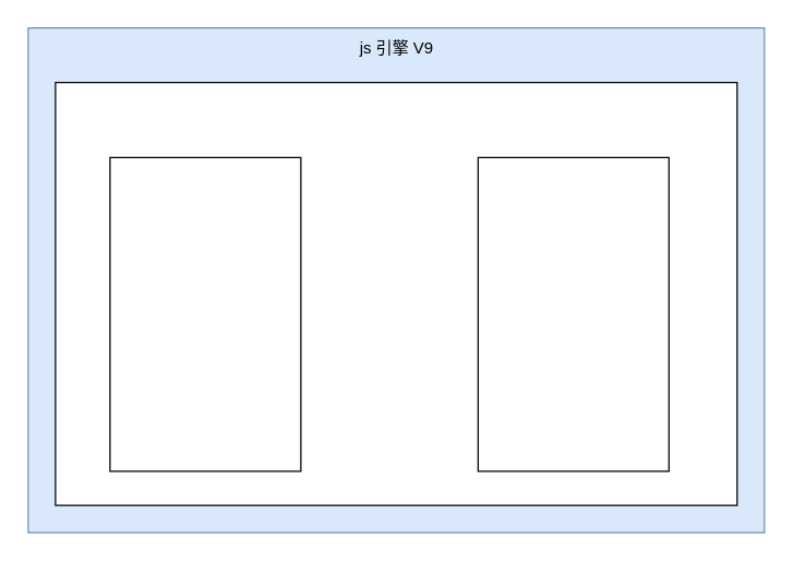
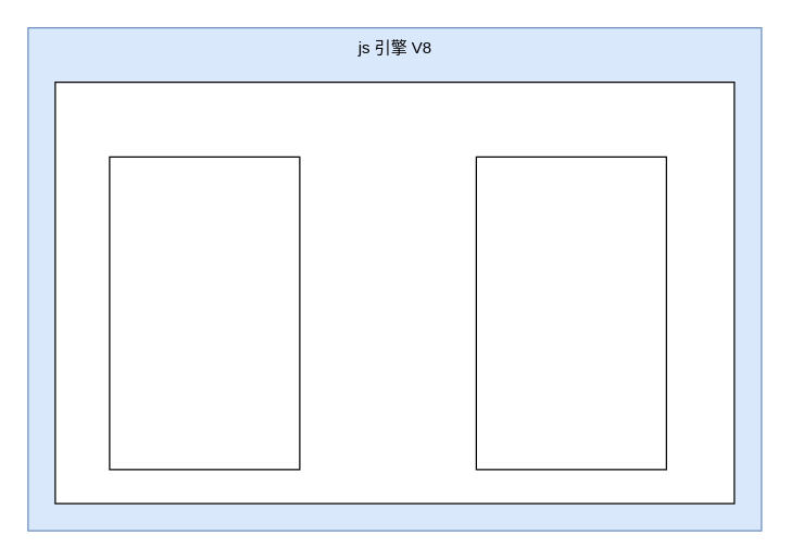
- <mxCell id="3" value="js 引擎 V9" style="text;html=1;align=center;verticalAlign=middle;resizable=0;points=[];autosize=1;strokeColor=none;fillColor=none;" parent="1" vertex="1"><mxGeometry x="250" y="20" width="80" height="30" as="geometry" /></mxCell>
+ <mxCell id="3" value="js 引擎 V8" style="text;html=1;align=center;verticalAlign=middle;resizable=0;points=[];autosize=1;strokeColor=none;fillColor=none;" parent="1" vertex="1"><mxGeometry x="250" y="20" width="80" height="30" as="geometry" /></mxCell>
